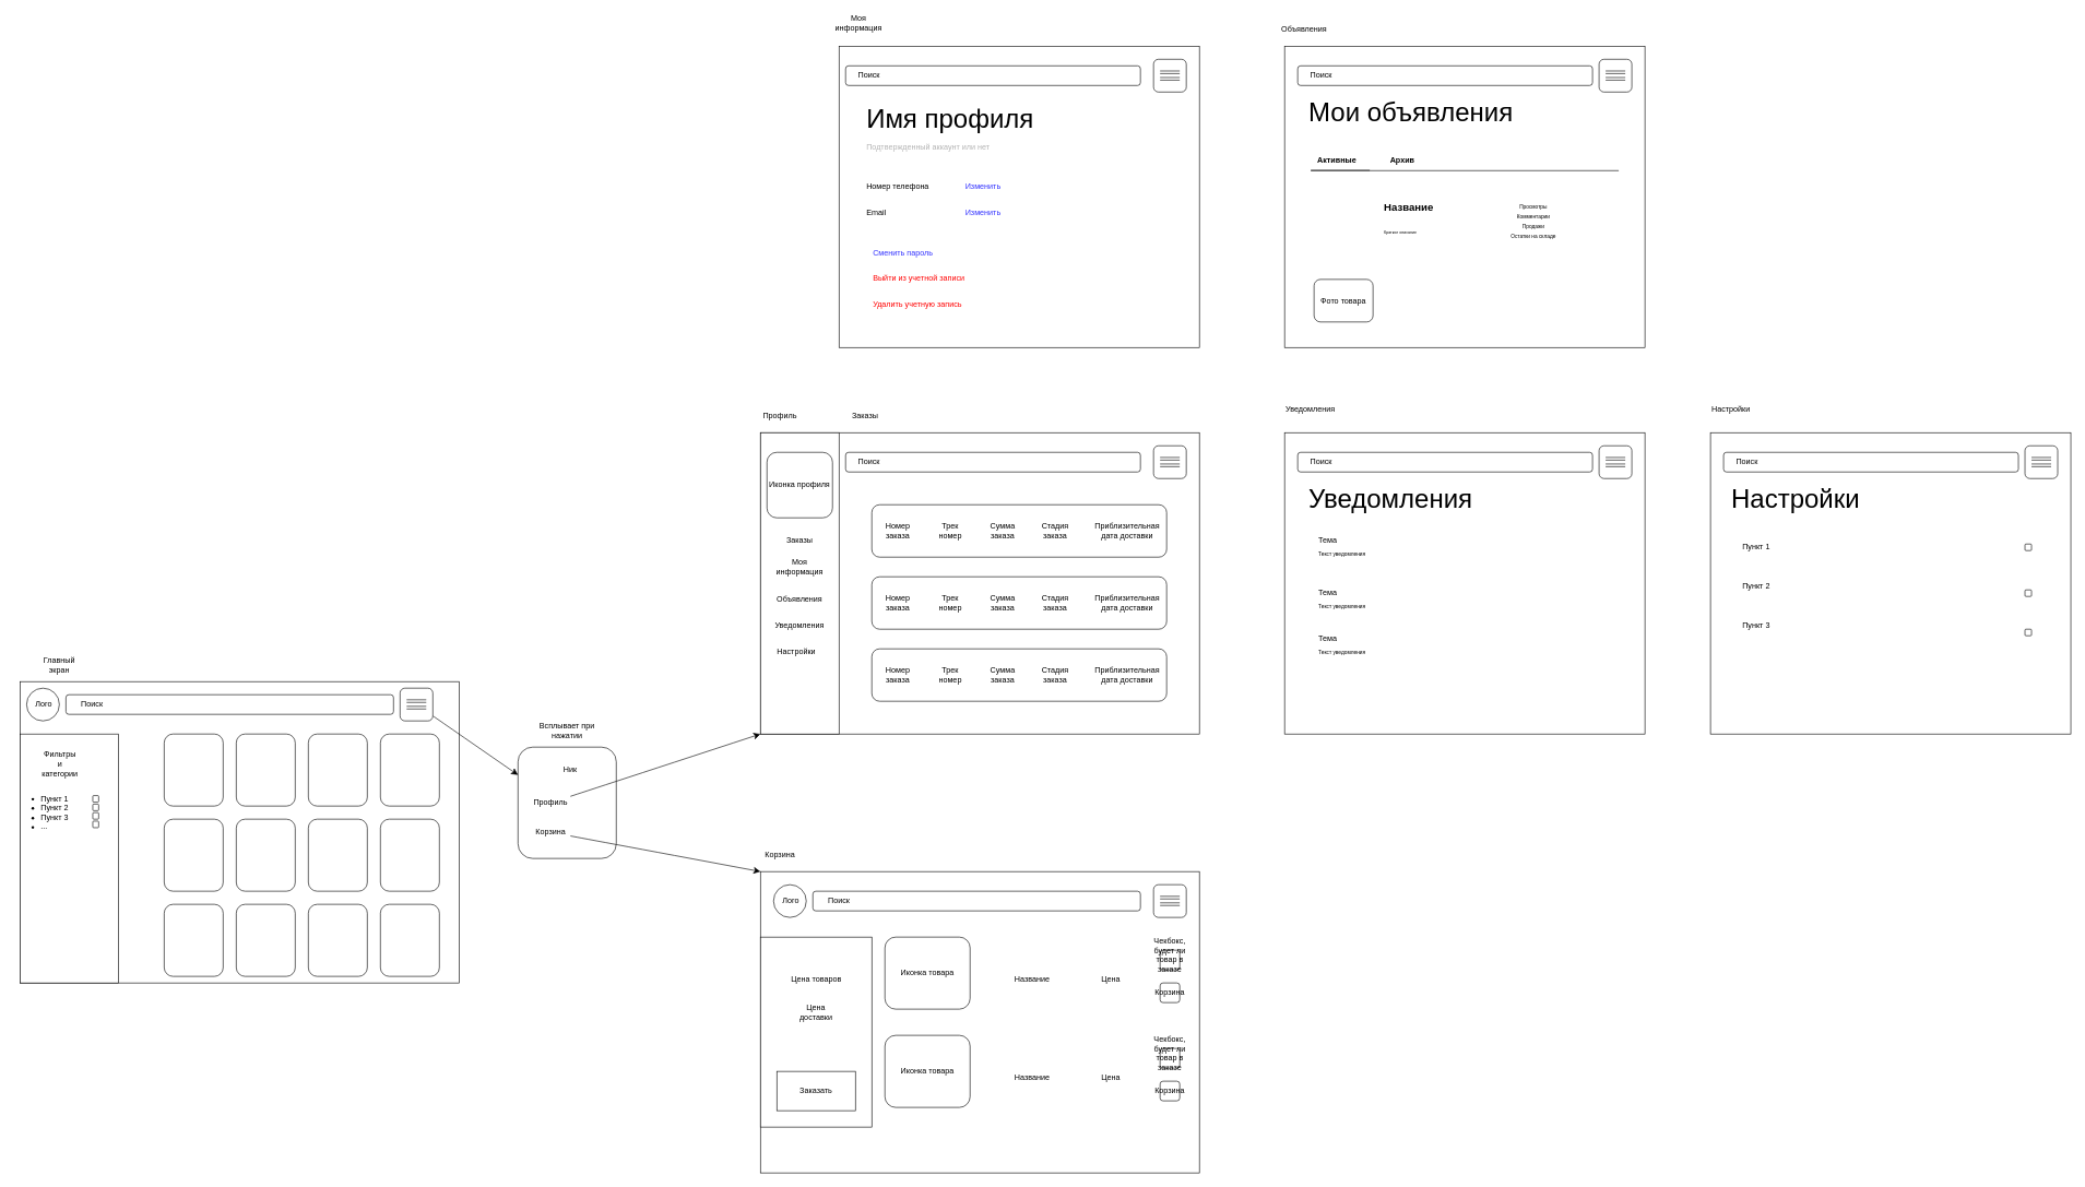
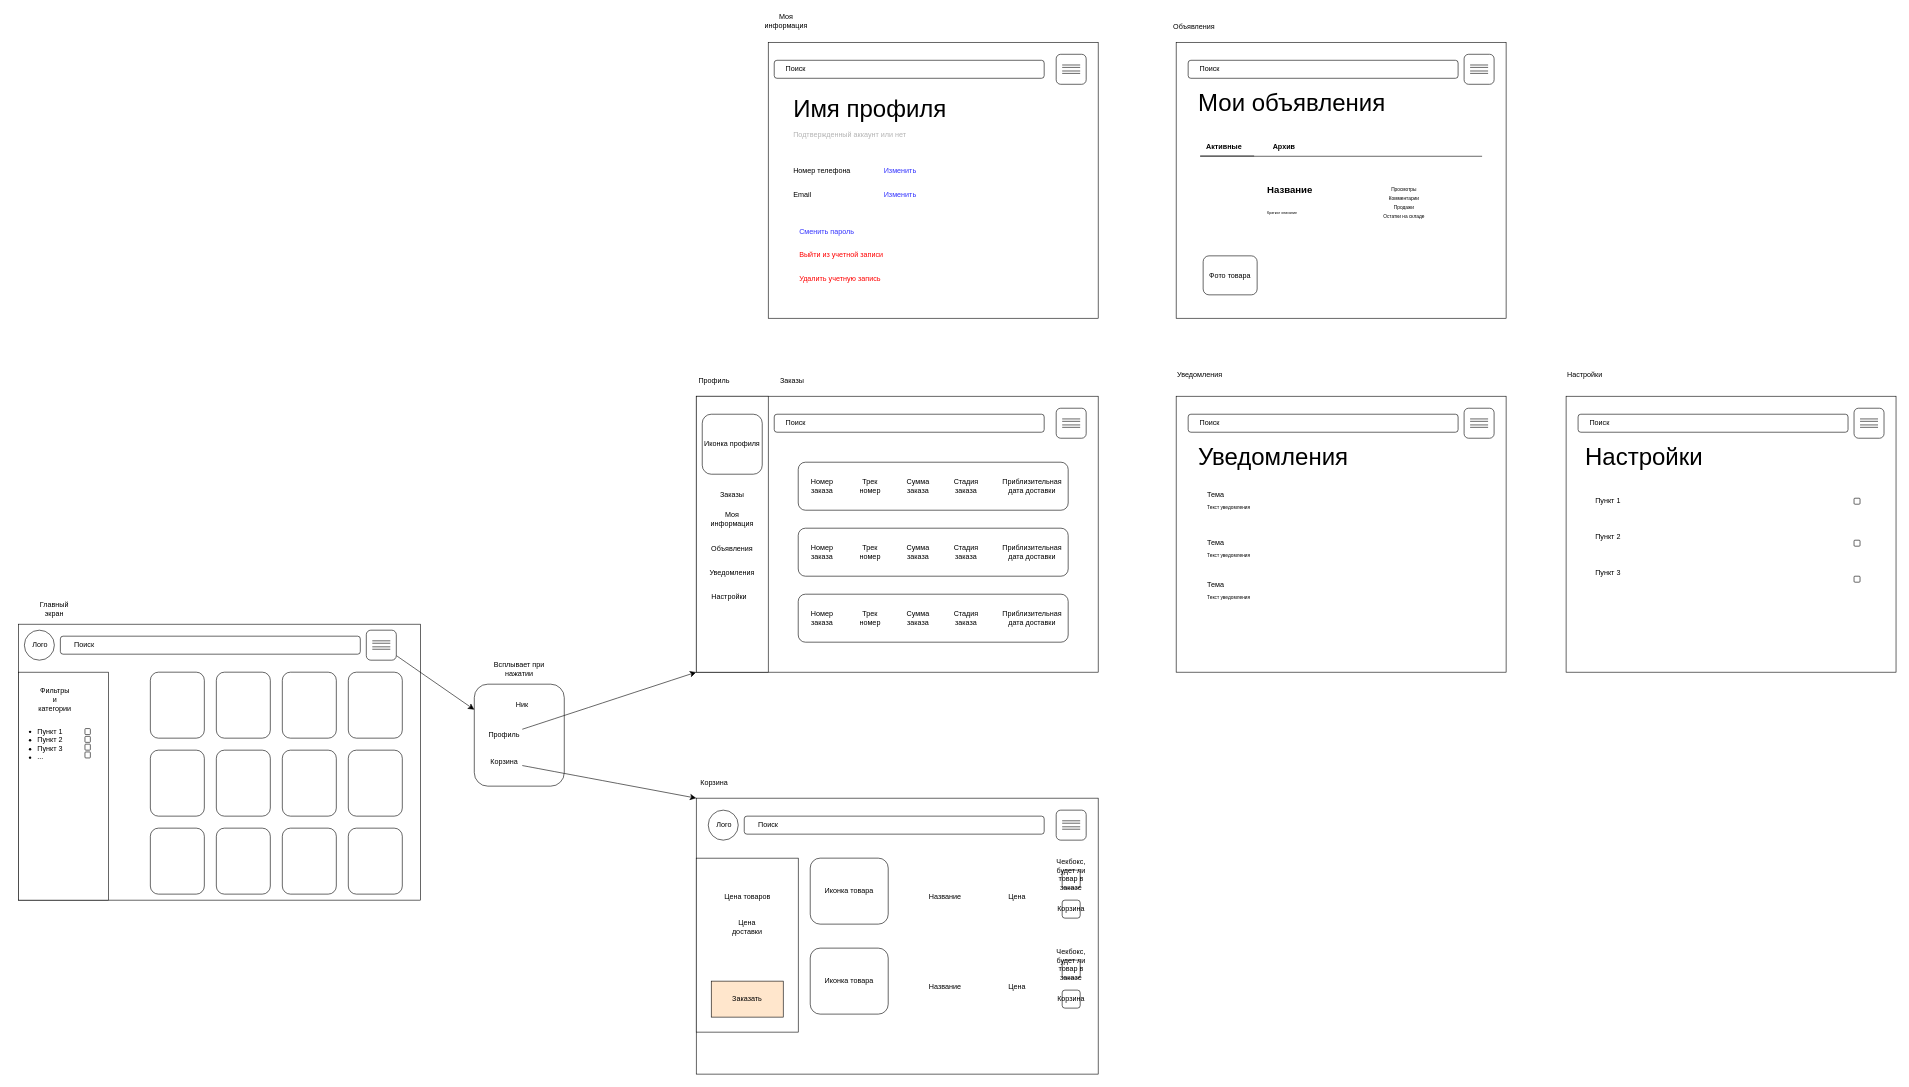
- <mxCell id="69" value="Заказать" style="rounded=0;whiteSpace=wrap;html=1;" vertex="1" parent="1"><mxGeometry x="1185" y="1635" width="120" height="60" as="geometry" /></mxCell>
+ <mxCell id="69" value="Заказать" style="rounded=0;whiteSpace=wrap;html=1;fillColor=#ffe6cc;" vertex="1" parent="1"><mxGeometry x="1185" y="1635" width="120" height="60" as="geometry" /></mxCell>
